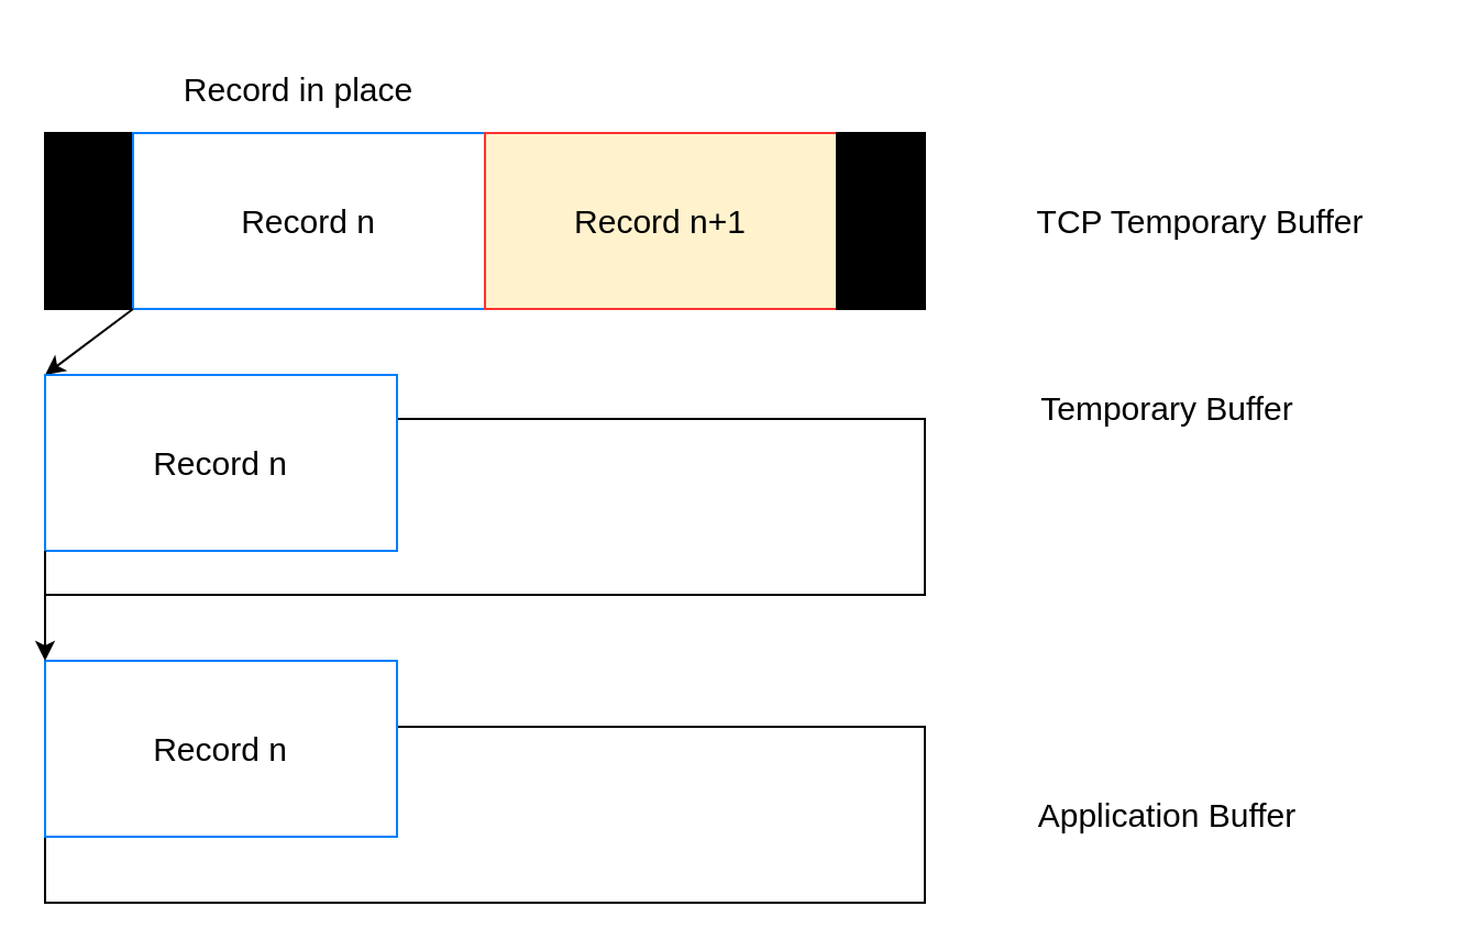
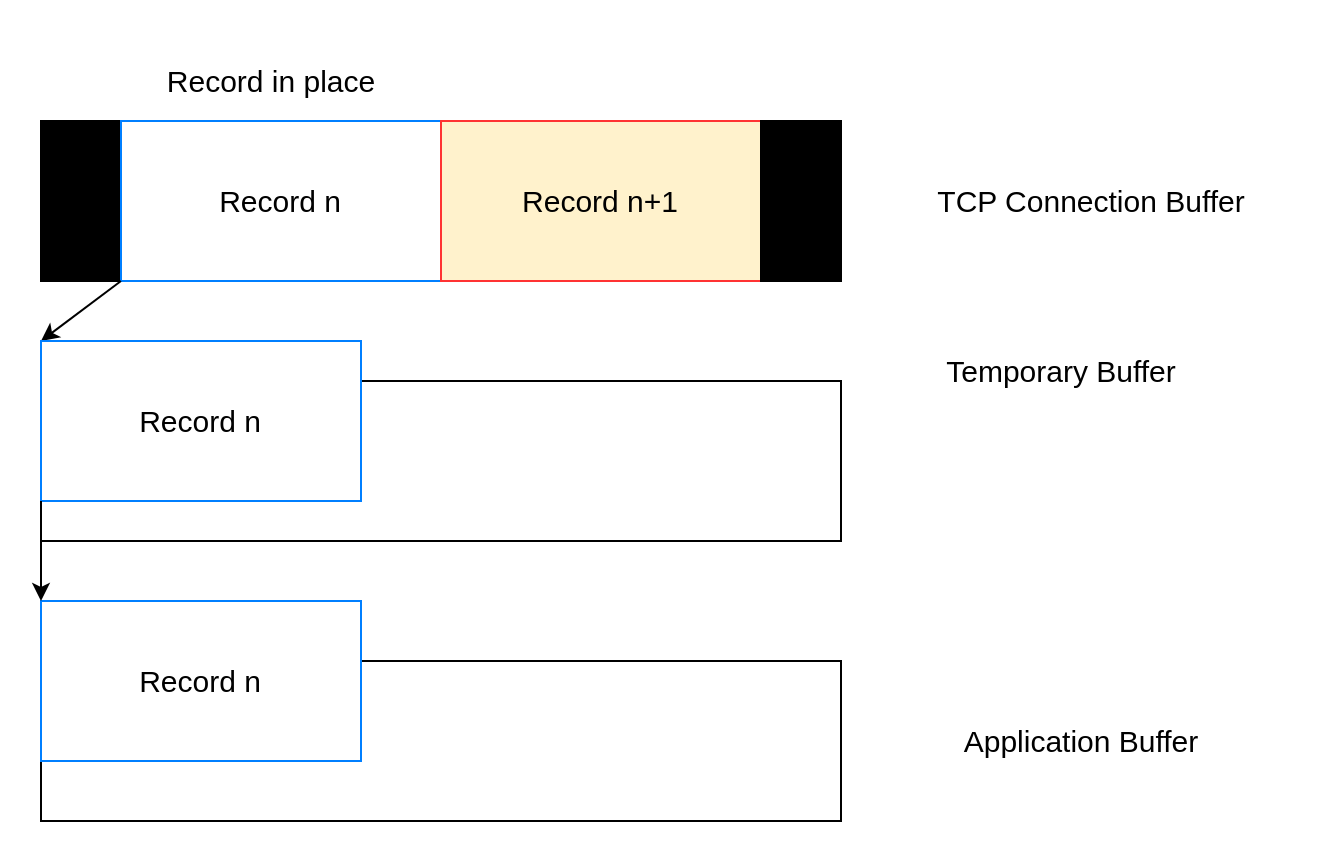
- <mxCell id="8" value="&lt;font style=&quot;font-size: 15px;&quot;&gt;TCP Temporary Buffer&lt;/font&gt;" style="text;html=1;align=center;verticalAlign=middle;resizable=0;points=[];autosize=1;strokeColor=none;fillColor=none;" vertex="1" parent="1"><mxGeometry x="440" y="80" width="210" height="40" as="geometry" /></mxCell>
+ <mxCell id="8" value="&lt;font style=&quot;font-size: 15px;&quot;&gt;TCP Connection Buffer&lt;/font&gt;" style="text;html=1;align=center;verticalAlign=middle;resizable=0;points=[];autosize=1;strokeColor=none;fillColor=none;" vertex="1" parent="1"><mxGeometry x="440" y="80" width="210" height="40" as="geometry" /></mxCell>
- <mxCell id="15" value="&lt;font style=&quot;font-size: 15px;&quot;&gt;Application Buffer&lt;/font&gt;" style="text;html=1;align=center;verticalAlign=middle;resizable=0;points=[];autosize=1;strokeColor=none;fillColor=none;" vertex="1" parent="1"><mxGeometry x="450" y="350" width="160" height="40" as="geometry" /></mxCell>
+ <mxCell id="15" value="&lt;font style=&quot;font-size: 15px;&quot;&gt;Application Buffer&lt;/font&gt;" style="text;html=1;align=center;verticalAlign=middle;resizable=0;points=[];autosize=1;strokeColor=none;fillColor=none;" vertex="1" parent="1"><mxGeometry x="460" y="350" width="160" height="40" as="geometry" /></mxCell>
